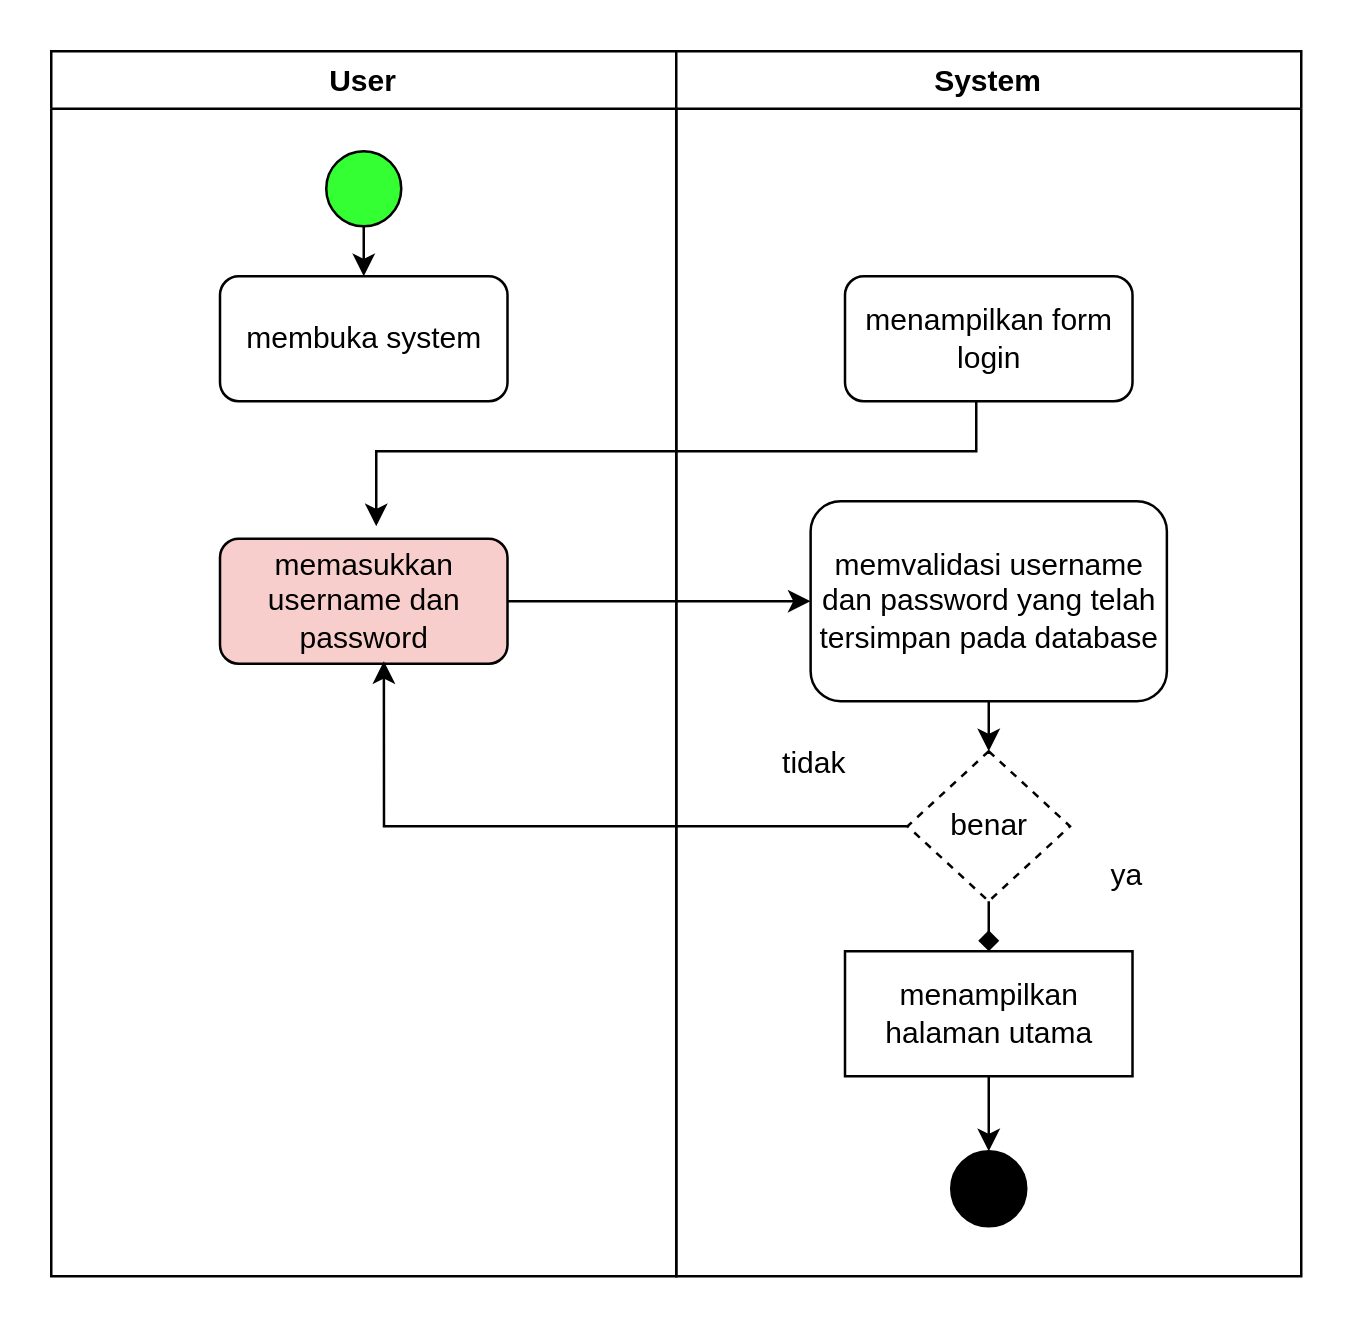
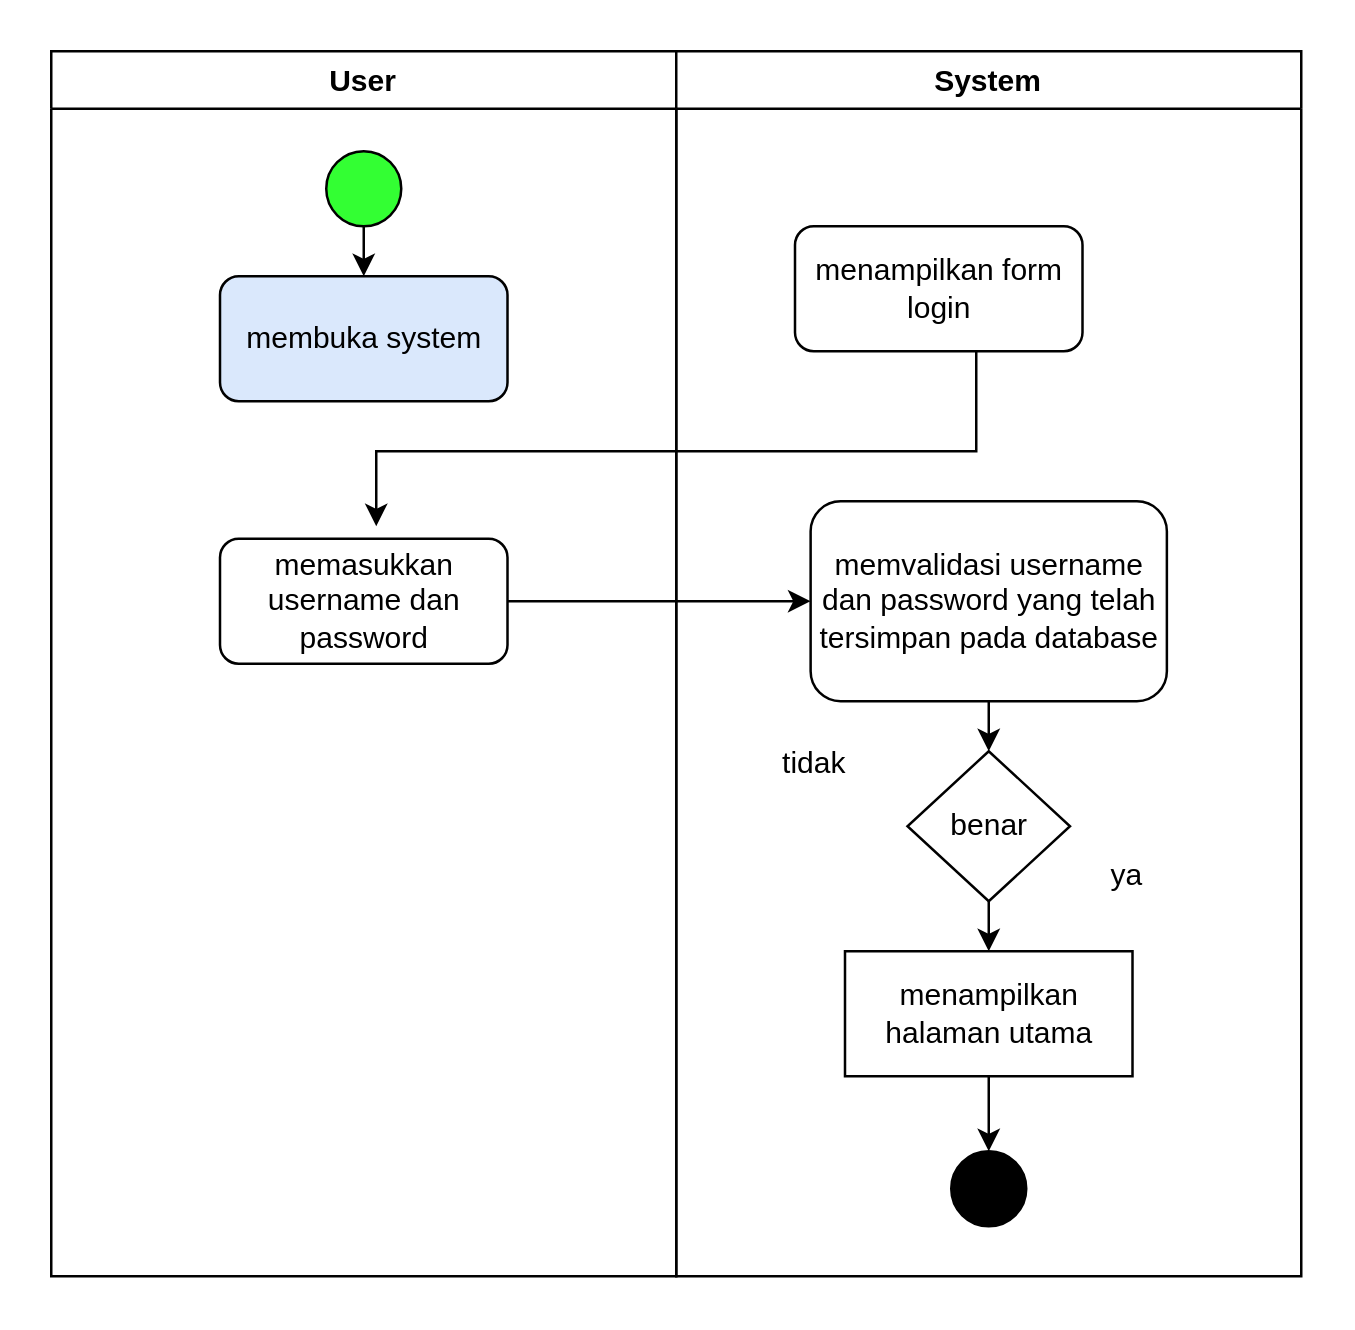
- <mxCell id="4" value="membuka system" style="rounded=1;whiteSpace=wrap;html=1;" vertex="1" parent="2"><mxGeometry x="67.5" y="90" width="115" height="50" as="geometry" /></mxCell>
+ <mxCell id="4" value="membuka system" style="rounded=1;whiteSpace=wrap;html=1;fillColor=#dae8fc;" vertex="1" parent="2"><mxGeometry x="67.5" y="90" width="115" height="50" as="geometry" /></mxCell>
- <mxCell id="8" value="menampilkan form login" style="rounded=1;whiteSpace=wrap;html=1;" vertex="1" parent="7"><mxGeometry x="67.5" y="90" width="115" height="50" as="geometry" /></mxCell>
+ <mxCell id="8" value="menampilkan form login" style="rounded=1;whiteSpace=wrap;html=1;" vertex="1" parent="7"><mxGeometry x="47.5" y="70" width="115" height="50" as="geometry" /></mxCell>
- <mxCell id="5" value="memasukkan username dan password" style="rounded=1;whiteSpace=wrap;html=1;fillColor=#f8cecc;" vertex="1" parent="2"><mxGeometry x="67.5" y="195" width="115" height="50" as="geometry" /></mxCell>
+ <mxCell id="5" value="memasukkan username dan password" style="rounded=1;whiteSpace=wrap;html=1;" vertex="1" parent="2"><mxGeometry x="67.5" y="195" width="115" height="50" as="geometry" /></mxCell>
- <mxCell id="20" style="edgeStyle=orthogonalEdgeStyle;rounded=0;orthogonalLoop=1;jettySize=auto;html=1;entryX=0.57;entryY=0.98;entryDx=0;entryDy=0;entryPerimeter=0;" edge="1" parent="1" source="12" target="5"><mxGeometry relative="1" as="geometry" /></mxCell>
- <mxCell id="12" value="benar" style="rhombus;whiteSpace=wrap;html=1;dashed=1;" vertex="1" parent="7"><mxGeometry x="92.5" y="280" width="65" height="60" as="geometry" /></mxCell>
+ <mxCell id="12" value="benar" style="rhombus;whiteSpace=wrap;html=1;" vertex="1" parent="7"><mxGeometry x="92.5" y="280" width="65" height="60" as="geometry" /></mxCell>
- <mxCell id="14" value="" style="endArrow=diamond;html=1;rounded=0;entryX=0.5;entryY=0;entryDx=0;entryDy=0;exitX=0.5;exitY=1;exitDx=0;exitDy=0;" edge="1" parent="7" source="12" target="11"><mxGeometry width="50" height="50" relative="1" as="geometry"><mxPoint x="545" y="330" as="sourcePoint" /><mxPoint x="545" y="350" as="targetPoint" /></mxGeometry></mxCell>
+ <mxCell id="14" value="" style="endArrow=classic;html=1;rounded=0;entryX=0.5;entryY=0;entryDx=0;entryDy=0;exitX=0.5;exitY=1;exitDx=0;exitDy=0;" edge="1" parent="7" source="12" target="11"><mxGeometry width="50" height="50" relative="1" as="geometry"><mxPoint x="545" y="330" as="sourcePoint" /><mxPoint x="545" y="350" as="targetPoint" /></mxGeometry></mxCell>
